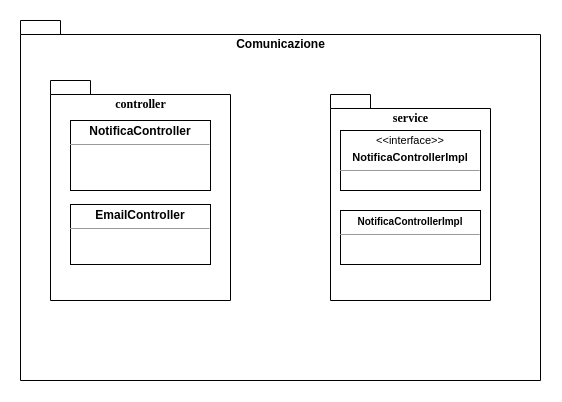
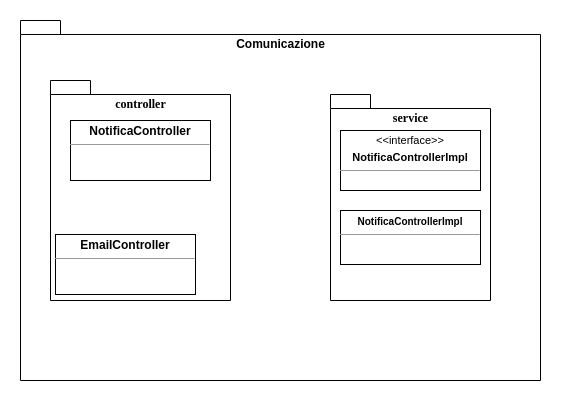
- <mxCell id="5" value="&lt;p style=&quot;margin:0px;margin-top:4px;text-align:center;&quot;&gt;&lt;b&gt;NotificaController&lt;/b&gt;&lt;/p&gt;&lt;hr size=&quot;1&quot;&gt;&lt;div style=&quot;height:2px;&quot;&gt;&lt;/div&gt;" style="verticalAlign=top;align=left;overflow=fill;fontSize=12;fontFamily=Helvetica;html=1;" vertex="1" parent="1"><mxGeometry x="70" y="120" width="140" height="70" as="geometry" /></mxCell>
+ <mxCell id="5" value="&lt;p style=&quot;margin:0px;margin-top:4px;text-align:center;&quot;&gt;&lt;b&gt;NotificaController&lt;/b&gt;&lt;/p&gt;&lt;hr size=&quot;1&quot;&gt;&lt;div style=&quot;height:2px;&quot;&gt;&lt;/div&gt;" style="verticalAlign=top;align=left;overflow=fill;fontSize=12;fontFamily=Helvetica;html=1;" vertex="1" parent="1"><mxGeometry x="70" y="120" width="140" height="60" as="geometry" /></mxCell>
- <mxCell id="6" value="&lt;p style=&quot;margin:0px;margin-top:4px;text-align:center;&quot;&gt;&lt;b&gt;EmailController&lt;/b&gt;&lt;/p&gt;&lt;hr size=&quot;1&quot;&gt;&lt;div style=&quot;height:2px;&quot;&gt;&lt;/div&gt;" style="verticalAlign=top;align=left;overflow=fill;fontSize=12;fontFamily=Helvetica;html=1;" vertex="1" parent="1"><mxGeometry x="70" y="204" width="140" height="60" as="geometry" /></mxCell>
+ <mxCell id="6" value="&lt;p style=&quot;margin:0px;margin-top:4px;text-align:center;&quot;&gt;&lt;b&gt;EmailController&lt;/b&gt;&lt;/p&gt;&lt;hr size=&quot;1&quot;&gt;&lt;div style=&quot;height:2px;&quot;&gt;&lt;/div&gt;" style="verticalAlign=top;align=left;overflow=fill;fontSize=12;fontFamily=Helvetica;html=1;" vertex="1" parent="1"><mxGeometry x="55" y="234" width="140" height="60" as="geometry" /></mxCell>
